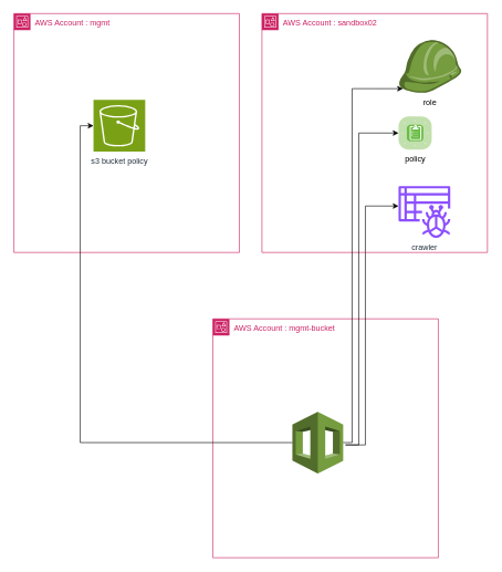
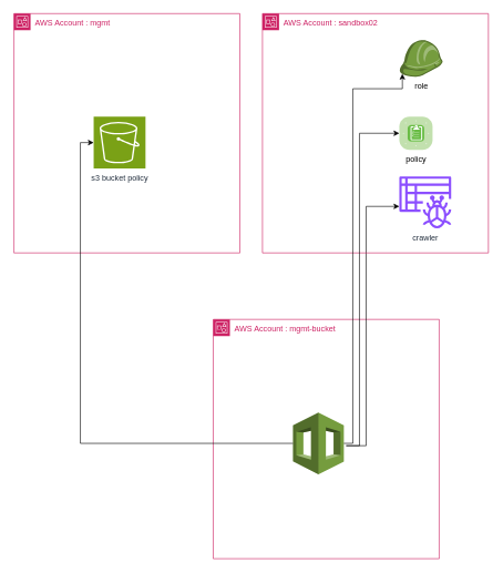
- <mxCell id="8" value="role" style="outlineConnect=0;dashed=0;verticalLabelPosition=bottom;verticalAlign=top;align=center;html=1;shape=mxgraph.aws3.role;fillColor=#759C3E;gradientColor=none;" vertex="1" parent="7"><mxGeometry x="206" y="40" width="94.5" height="79.5" as="geometry" /></mxCell>
+ <mxCell id="8" value="role" style="outlineConnect=0;dashed=0;verticalLabelPosition=bottom;verticalAlign=top;align=center;html=1;shape=mxgraph.aws3.role;fillColor=#759C3E;gradientColor=none;" vertex="1" parent="7"><mxGeometry x="206" y="40" width="65" height="55" as="geometry" /></mxCell>
- <mxCell id="6" value="s3 bucket policy" style="sketch=0;points=[[0,0,0],[0.25,0,0],[0.5,0,0],[0.75,0,0],[1,0,0],[0,1,0],[0.25,1,0],[0.5,1,0],[0.75,1,0],[1,1,0],[0,0.25,0],[0,0.5,0],[0,0.75,0],[1,0.25,0],[1,0.5,0],[1,0.75,0]];outlineConnect=0;fontColor=#232F3E;fillColor=#7AA116;strokeColor=#ffffff;dashed=0;verticalLabelPosition=bottom;verticalAlign=top;align=center;html=1;fontSize=12;fontStyle=0;aspect=fixed;shape=mxgraph.aws4.resourceIcon;resIcon=mxgraph.aws4.s3;" vertex="1" parent="5"><mxGeometry x="120" y="130" width="78" height="78" as="geometry" /></mxCell>
+ <mxCell id="6" value="s3 bucket policy" style="sketch=0;points=[[0,0,0],[0.25,0,0],[0.5,0,0],[0.75,0,0],[1,0,0],[0,1,0],[0.25,1,0],[0.5,1,0],[0.75,1,0],[1,1,0],[0,0.25,0],[0,0.5,0],[0,0.75,0],[1,0.25,0],[1,0.5,0],[1,0.75,0]];outlineConnect=0;fontColor=#232F3E;fillColor=#7AA116;strokeColor=#ffffff;dashed=0;verticalLabelPosition=bottom;verticalAlign=top;align=center;html=1;fontSize=12;fontStyle=0;aspect=fixed;shape=mxgraph.aws4.resourceIcon;resIcon=mxgraph.aws4.s3;" vertex="1" parent="5"><mxGeometry x="120" y="155" width="78" height="78" as="geometry" /></mxCell>
- <mxCell id="10" value="crawler" style="sketch=0;outlineConnect=0;fontColor=#232F3E;gradientColor=none;fillColor=#8C4FFF;strokeColor=none;dashed=0;verticalLabelPosition=bottom;verticalAlign=top;align=center;html=1;fontSize=12;fontStyle=0;aspect=fixed;pointerEvents=1;shape=mxgraph.aws4.glue_crawlers;" vertex="1" parent="7"><mxGeometry x="206" y="260" width="78" height="78" as="geometry" /></mxCell>
+ <mxCell id="10" value="crawler" style="sketch=0;outlineConnect=0;fontColor=#232F3E;gradientColor=none;fillColor=#8C4FFF;strokeColor=none;dashed=0;verticalLabelPosition=bottom;verticalAlign=top;align=center;html=1;fontSize=12;fontStyle=0;aspect=fixed;pointerEvents=1;shape=mxgraph.aws4.glue_crawlers;" vertex="1" parent="7"><mxGeometry x="206" y="245" width="78" height="78" as="geometry" /></mxCell>
